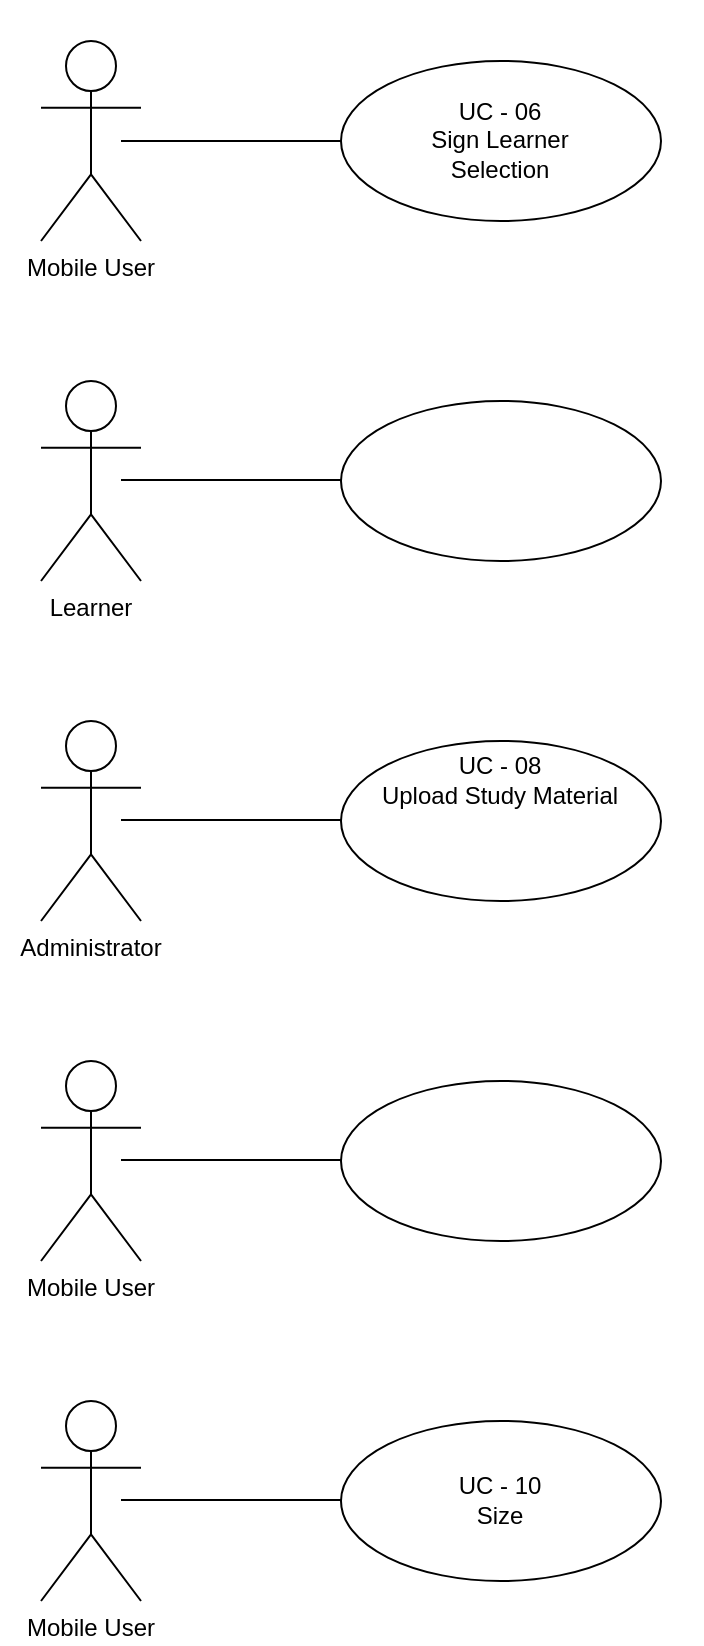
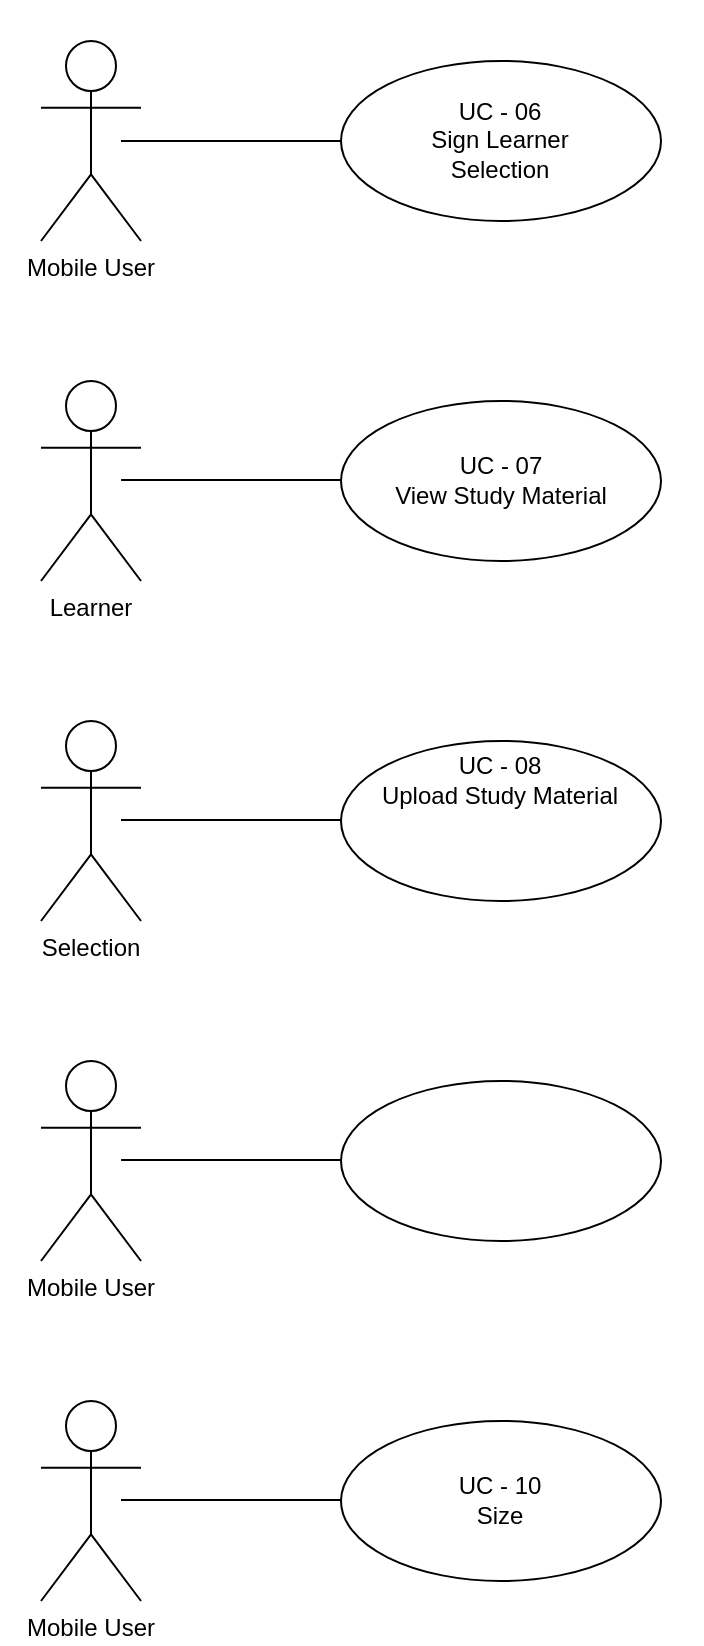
+ <mxCell id="8" value="UC - 07&lt;br&gt;View Study Material" style="text;html=1;strokeColor=none;fillColor=none;align=center;verticalAlign=middle;whiteSpace=wrap;rounded=0;" parent="1" vertex="1"><mxGeometry x="192.5" y="225" width="115" height="30" as="geometry" /></mxCell>
- <mxCell id="18" value="Administrator" style="shape=umlActor;verticalLabelPosition=bottom;verticalAlign=top;html=1;outlineConnect=0;" parent="1" vertex="1"><mxGeometry x="20" y="360" width="50" height="100" as="geometry" /></mxCell>
+ <mxCell id="18" value="Selection" style="shape=umlActor;verticalLabelPosition=bottom;verticalAlign=top;html=1;outlineConnect=0;" parent="1" vertex="1"><mxGeometry x="20" y="360" width="50" height="100" as="geometry" /></mxCell>
